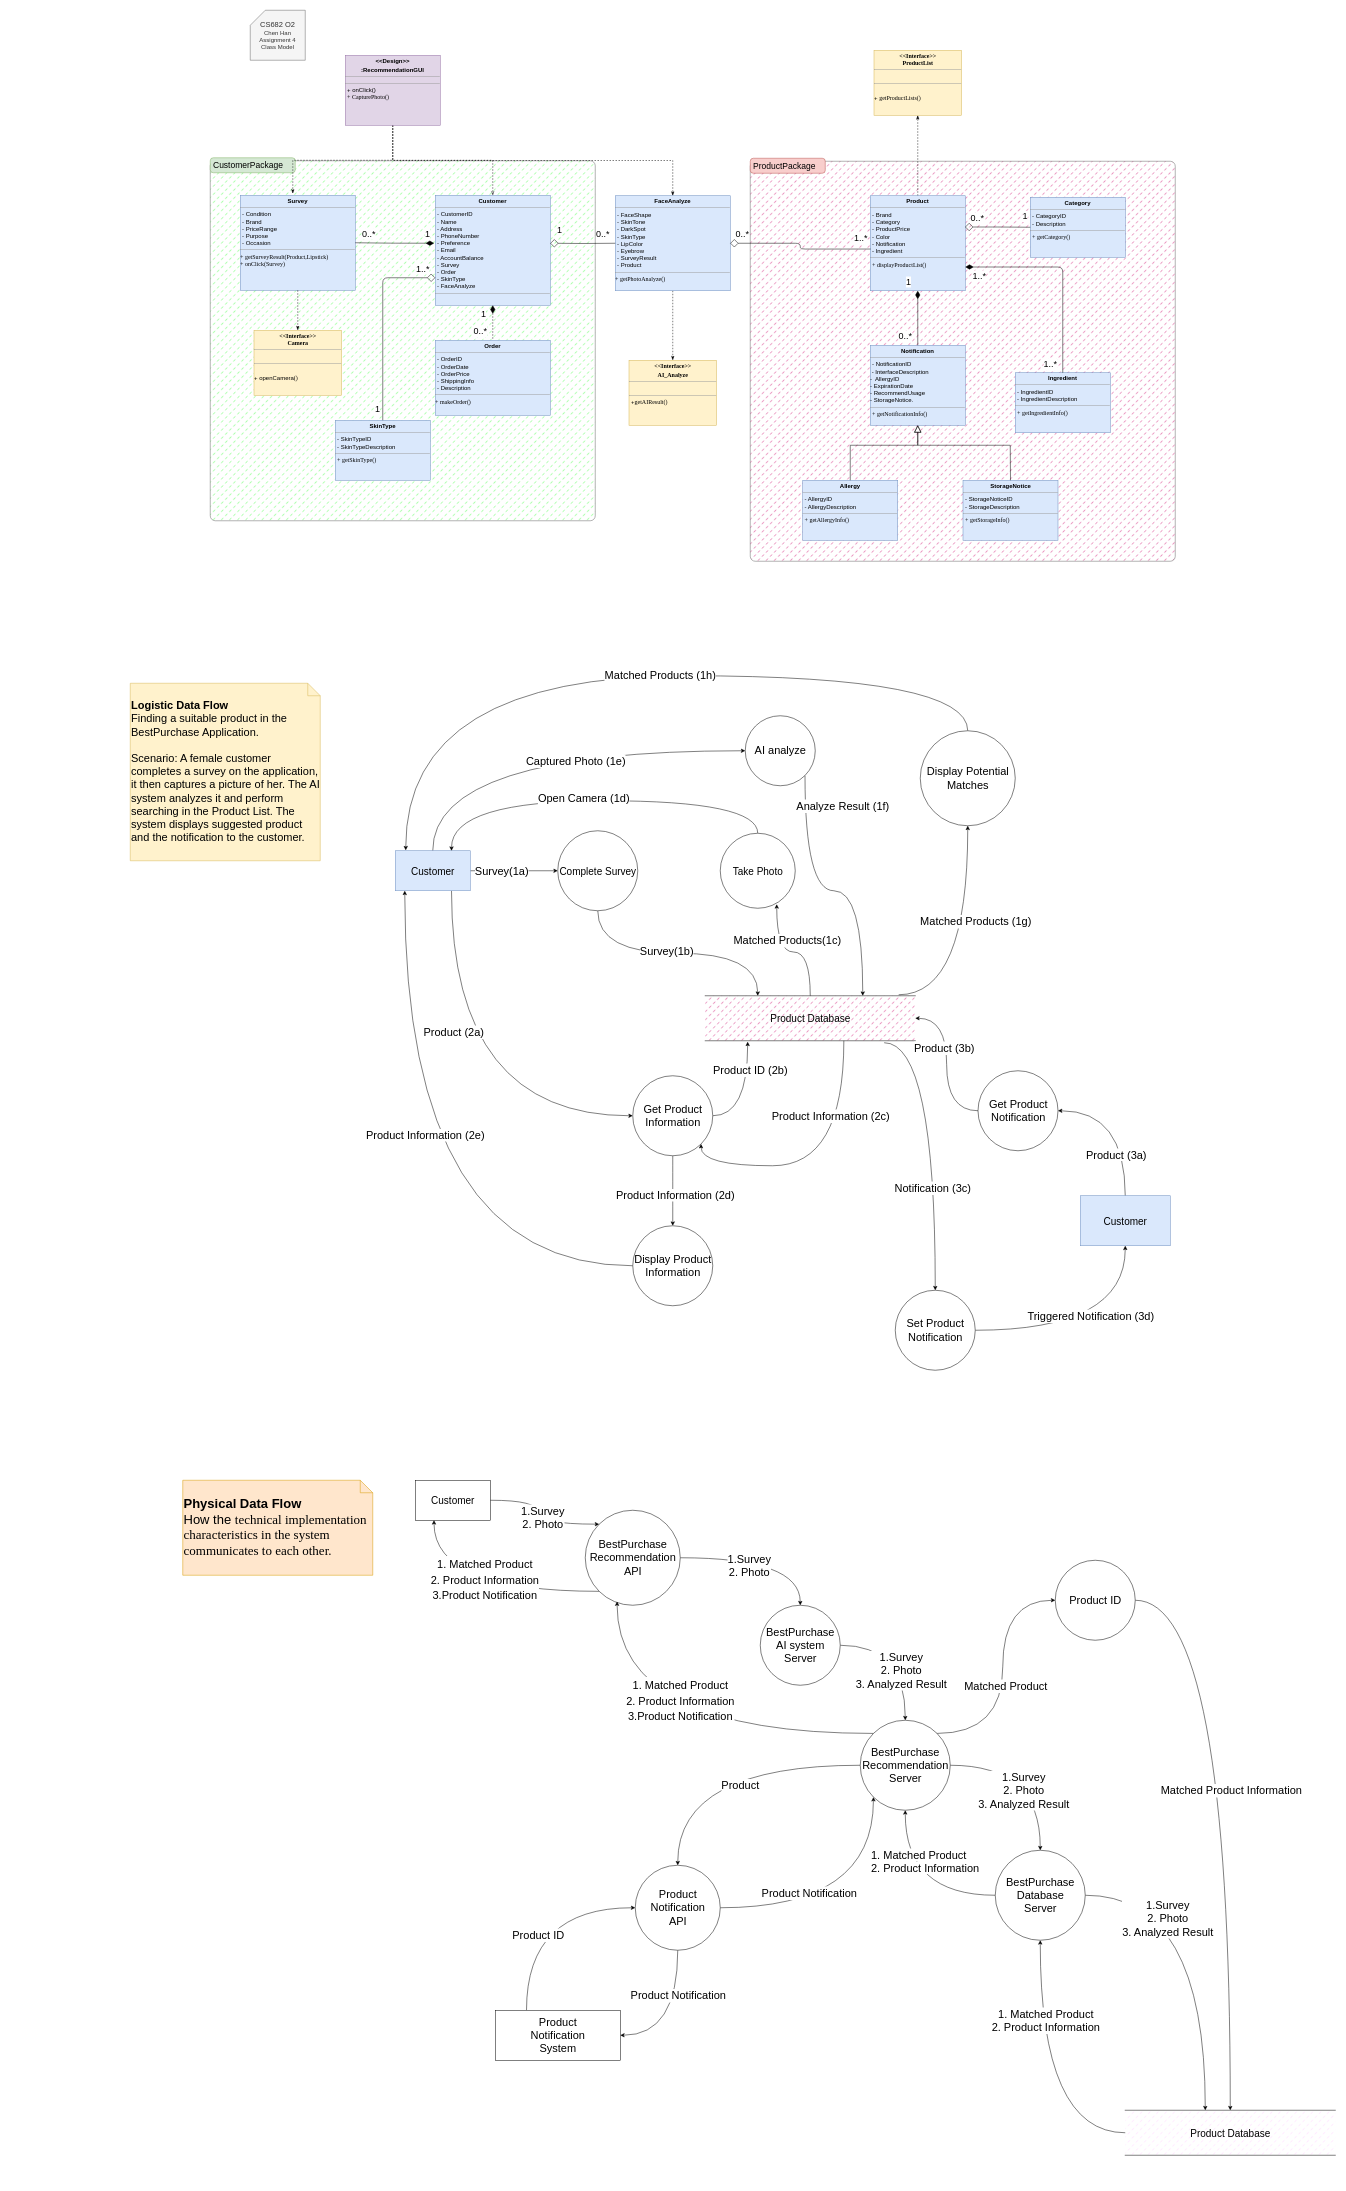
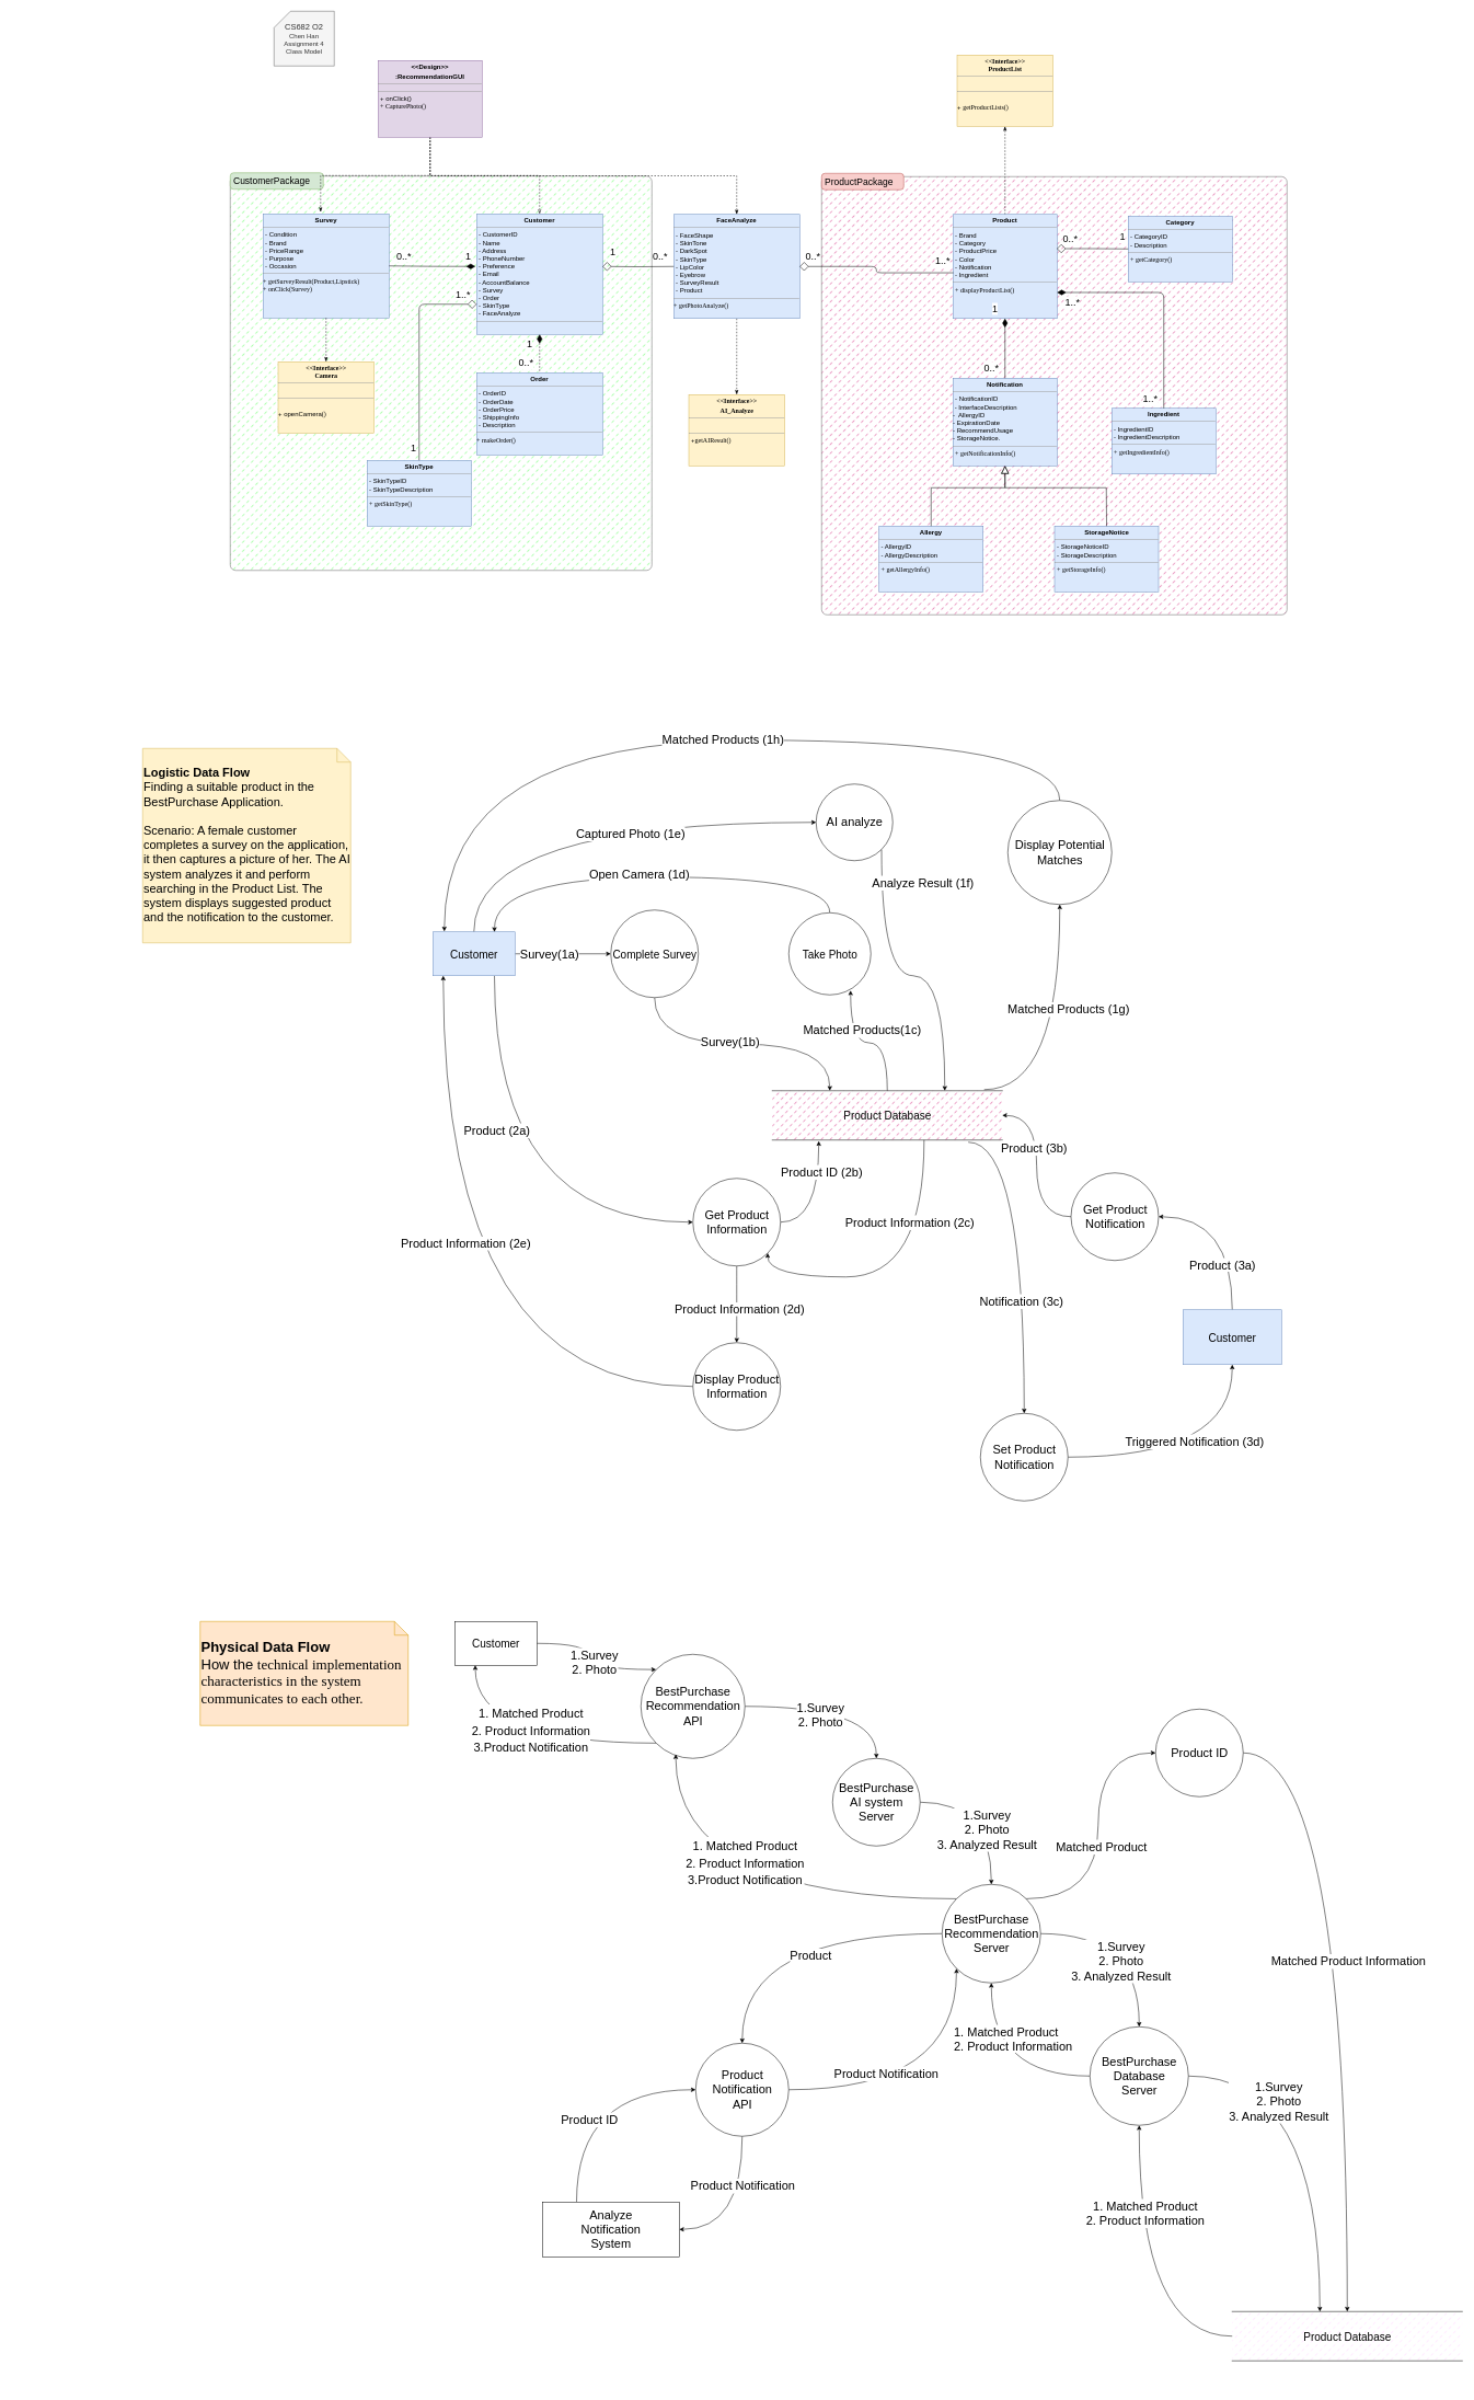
- <mxCell id="125" value="Product&lt;br&gt;Notification&lt;br&gt;System" style="html=1;dashed=0;whitespace=wrap;labelBackgroundColor=none;labelBorderColor=none;sketch=0;fillStyle=auto;fontSize=22;" parent="1" vertex="1"><mxGeometry x="990" y="4020" width="250" height="100" as="geometry" /></mxCell>
+ <mxCell id="125" value="Analyze&lt;br&gt;Notification&lt;br&gt;System" style="html=1;dashed=0;whitespace=wrap;labelBackgroundColor=none;labelBorderColor=none;sketch=0;fillStyle=auto;fontSize=22;" parent="1" vertex="1"><mxGeometry x="990" y="4020" width="250" height="100" as="geometry" /></mxCell>
